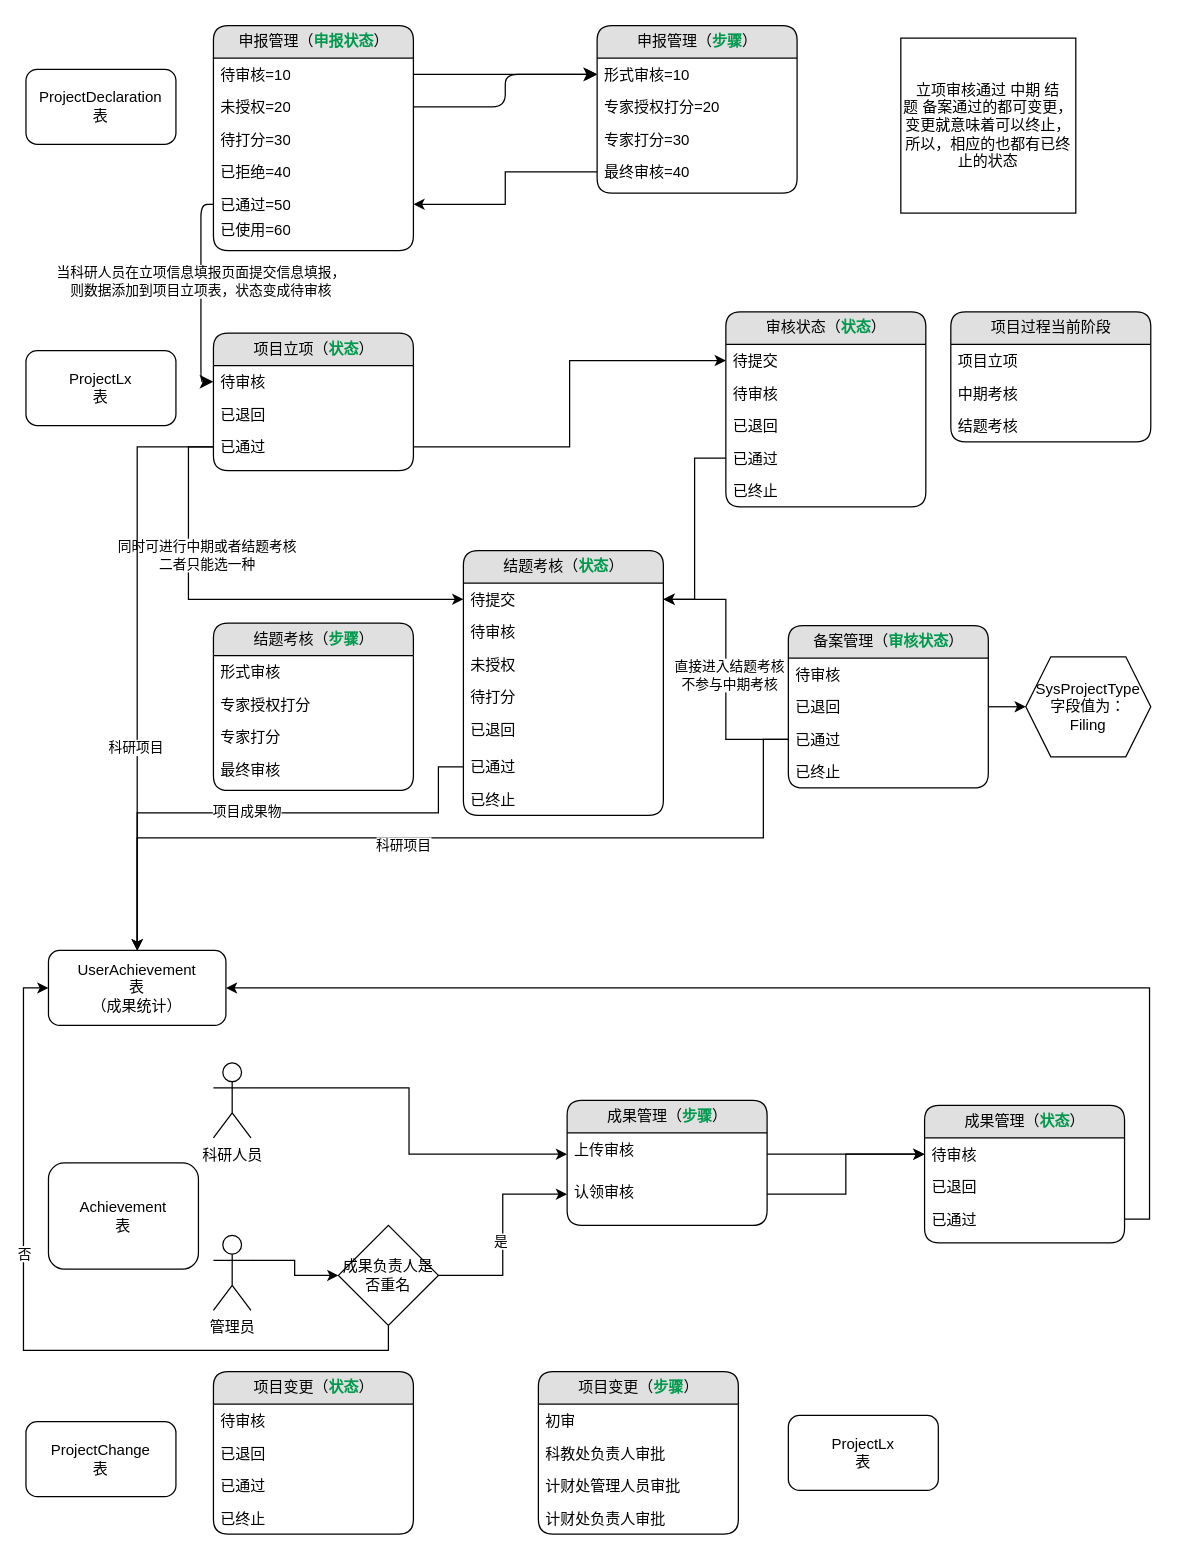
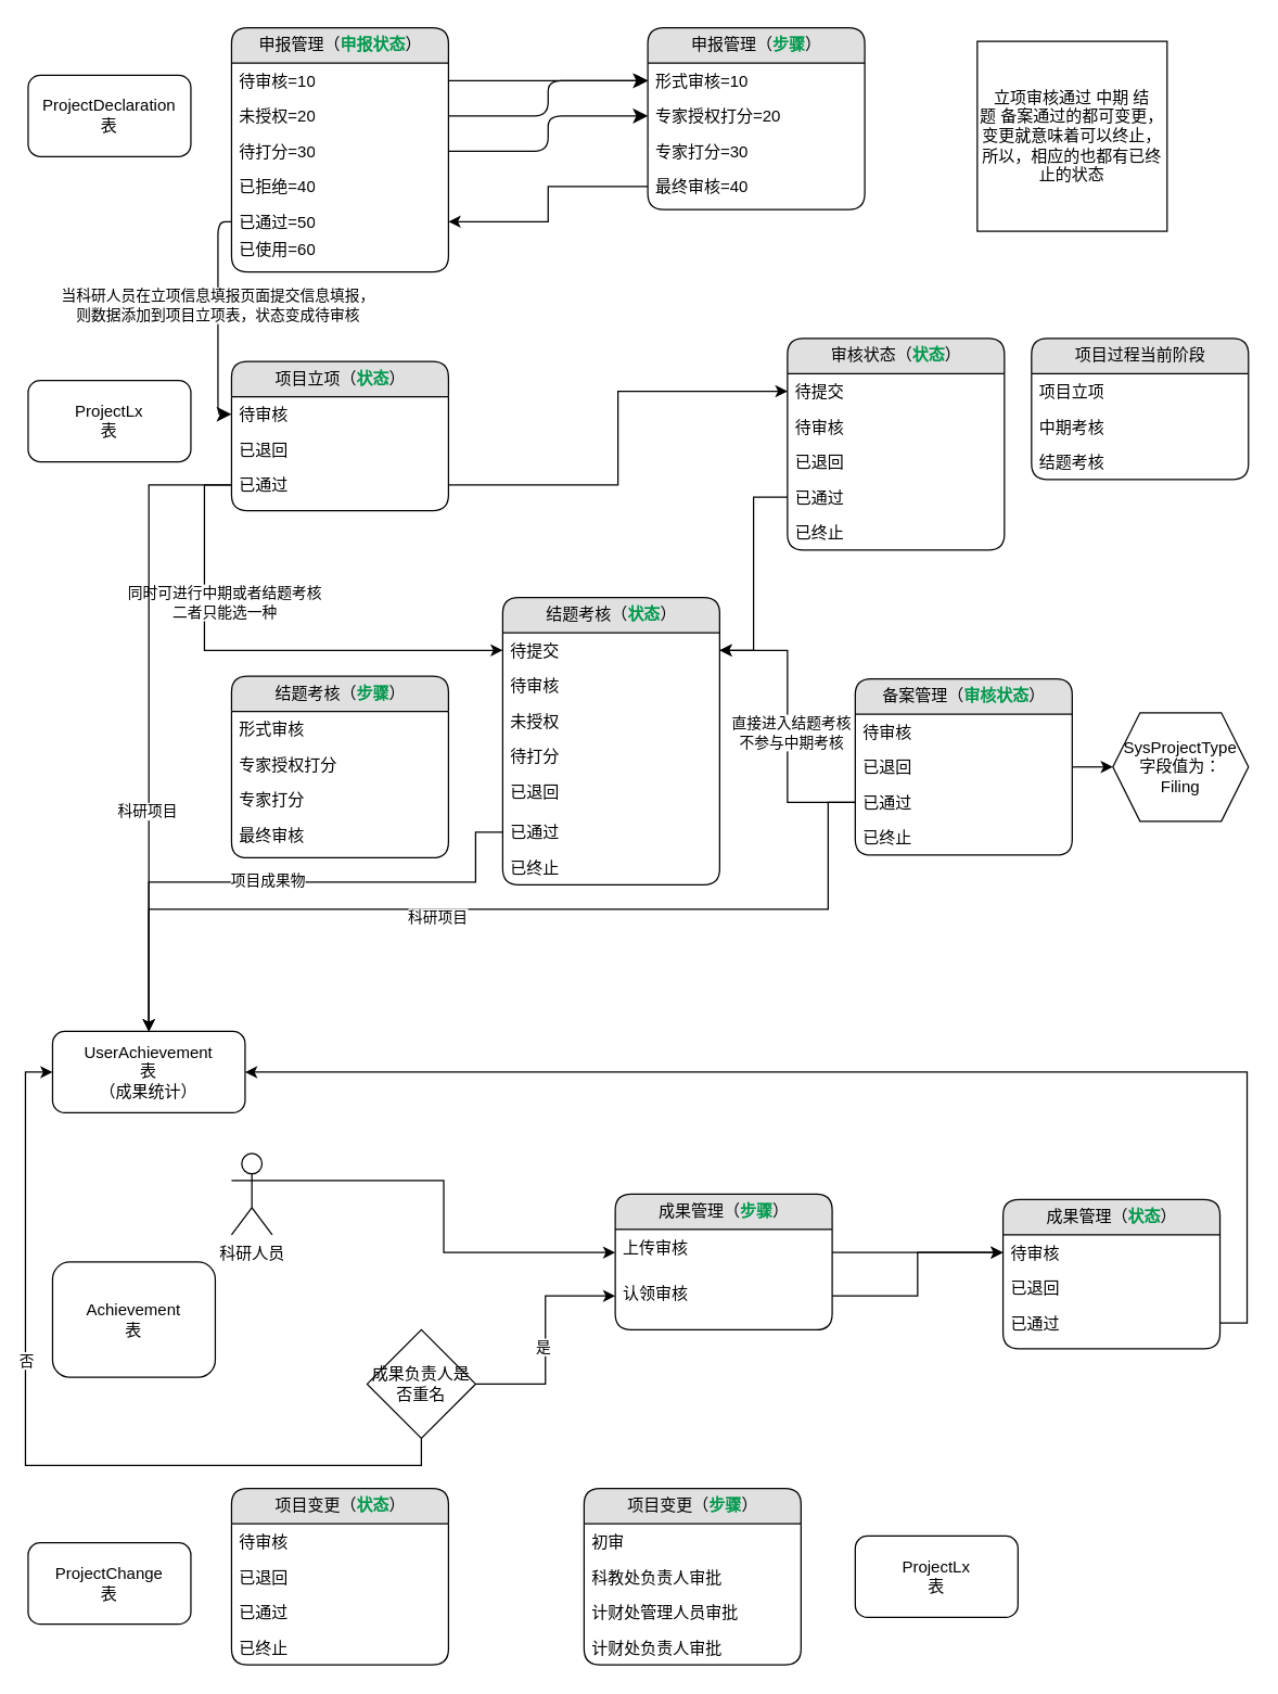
+ <mxCell id="27" style="edgeStyle=orthogonalEdgeStyle;html=1;exitX=1;exitY=0.5;entryX=0;entryY=0.5;labelBackgroundColor=none;startFill=0;startSize=8;endFill=1;endSize=8;fontFamily=Verdana;fontSize=12;entryDx=0;entryDy=0;" parent="1" source="5" target="10" edge="1"><mxGeometry relative="1" as="geometry" /></mxCell>
- <mxCell id="98" style="edgeStyle=orthogonalEdgeStyle;rounded=0;orthogonalLoop=1;jettySize=auto;html=1;exitX=1;exitY=0.333;exitDx=0;exitDy=0;exitPerimeter=0;entryX=0;entryY=0.5;entryDx=0;entryDy=0;" edge="1" parent="1" source="99" target="104"><mxGeometry relative="1" as="geometry" /></mxCell>
- <mxCell id="99" value="管理员" style="shape=umlActor;verticalLabelPosition=bottom;verticalAlign=top;html=1;outlineConnect=0;" vertex="1" parent="1"><mxGeometry x="170" y="988" width="30" height="60" as="geometry" /></mxCell>
